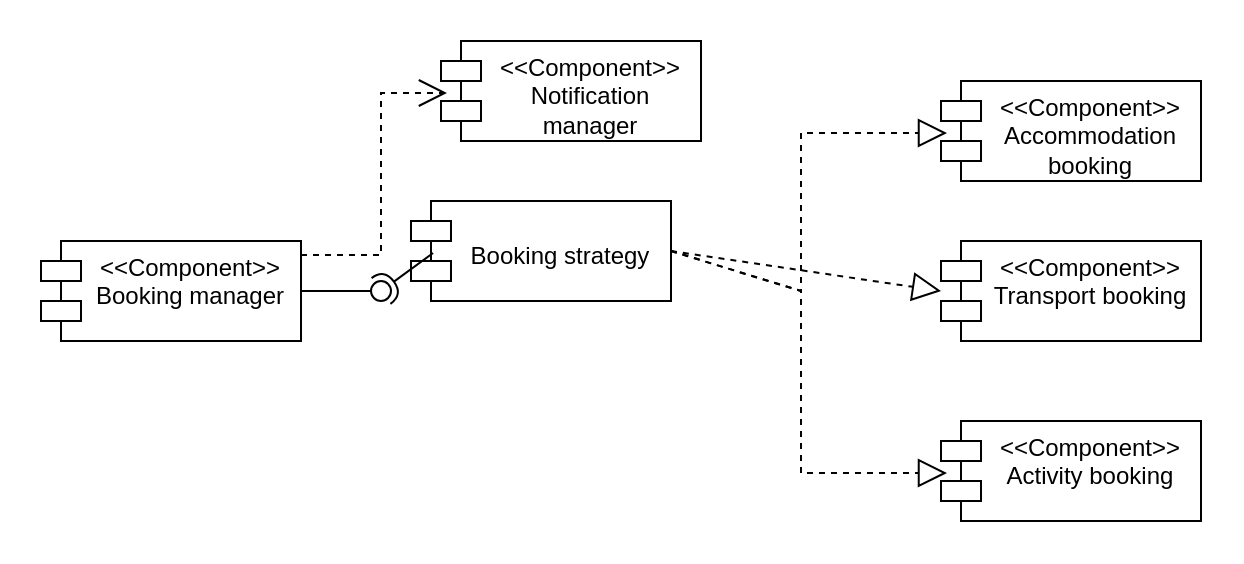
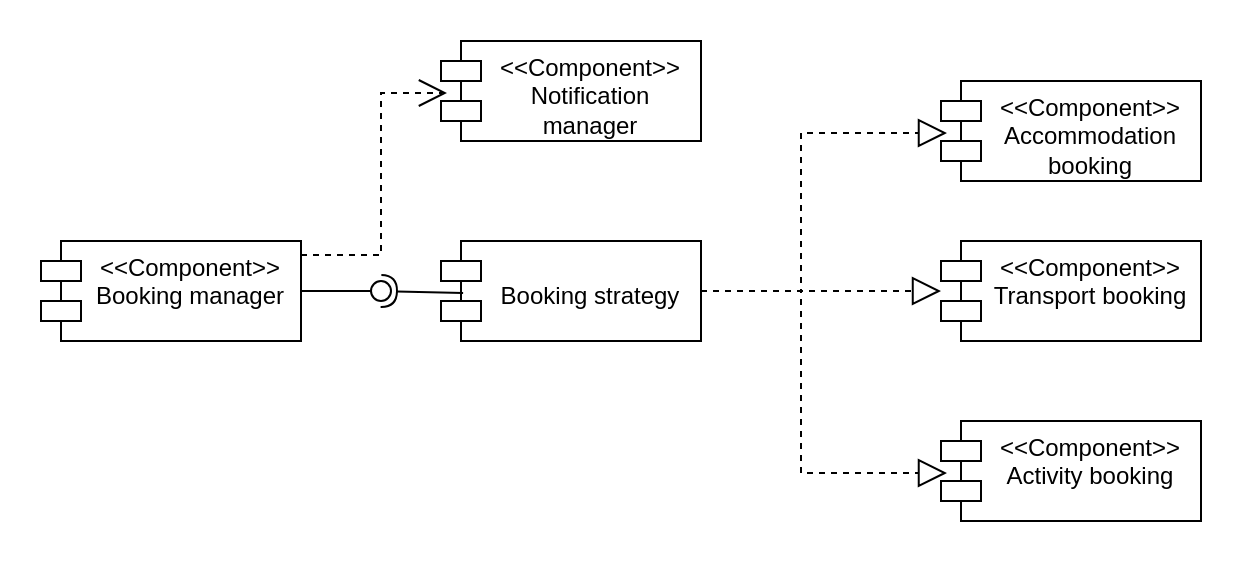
- <mxCell id="3" value="&lt;div&gt;&lt;br&gt;&lt;/div&gt;Booking strategy" style="shape=module;align=left;spacingLeft=20;align=center;verticalAlign=top;whiteSpace=wrap;html=1;" vertex="1" parent="1"><mxGeometry x="205" y="100" width="130" height="50" as="geometry" /></mxCell>
+ <mxCell id="3" value="&lt;div&gt;&lt;br&gt;&lt;/div&gt;Booking strategy" style="shape=module;align=left;spacingLeft=20;align=center;verticalAlign=top;whiteSpace=wrap;html=1;" vertex="1" parent="1"><mxGeometry x="220" y="120" width="130" height="50" as="geometry" /></mxCell>
